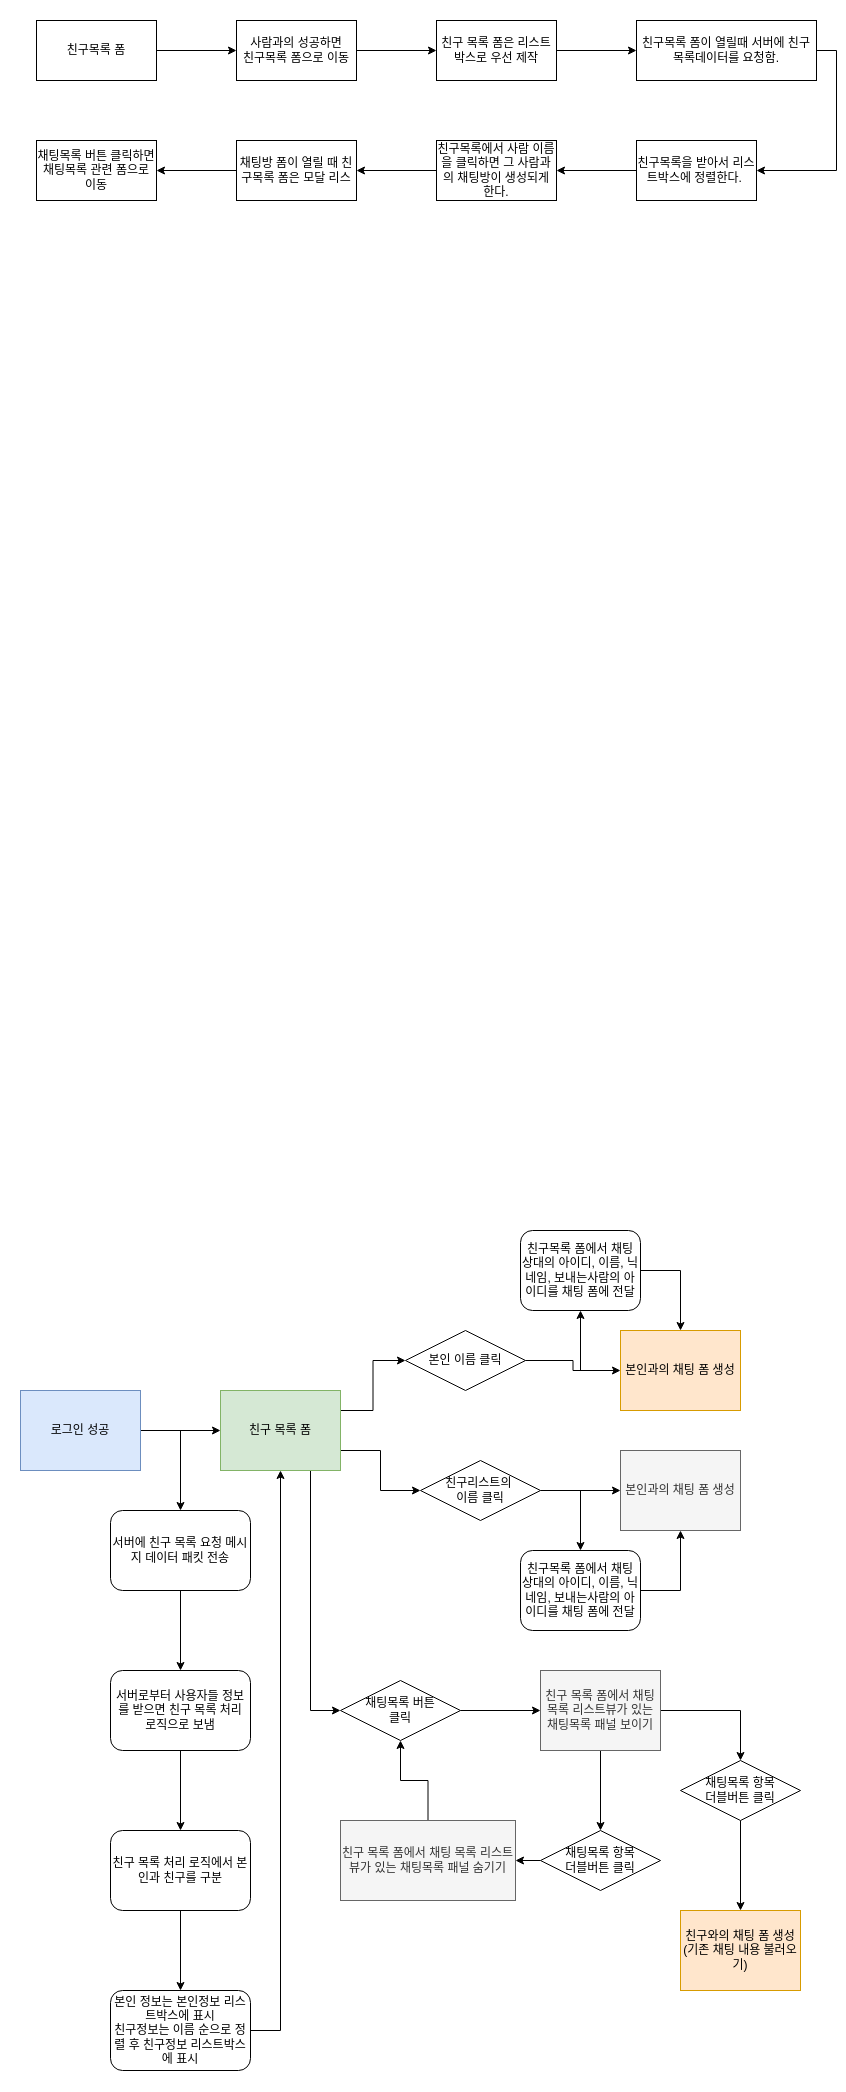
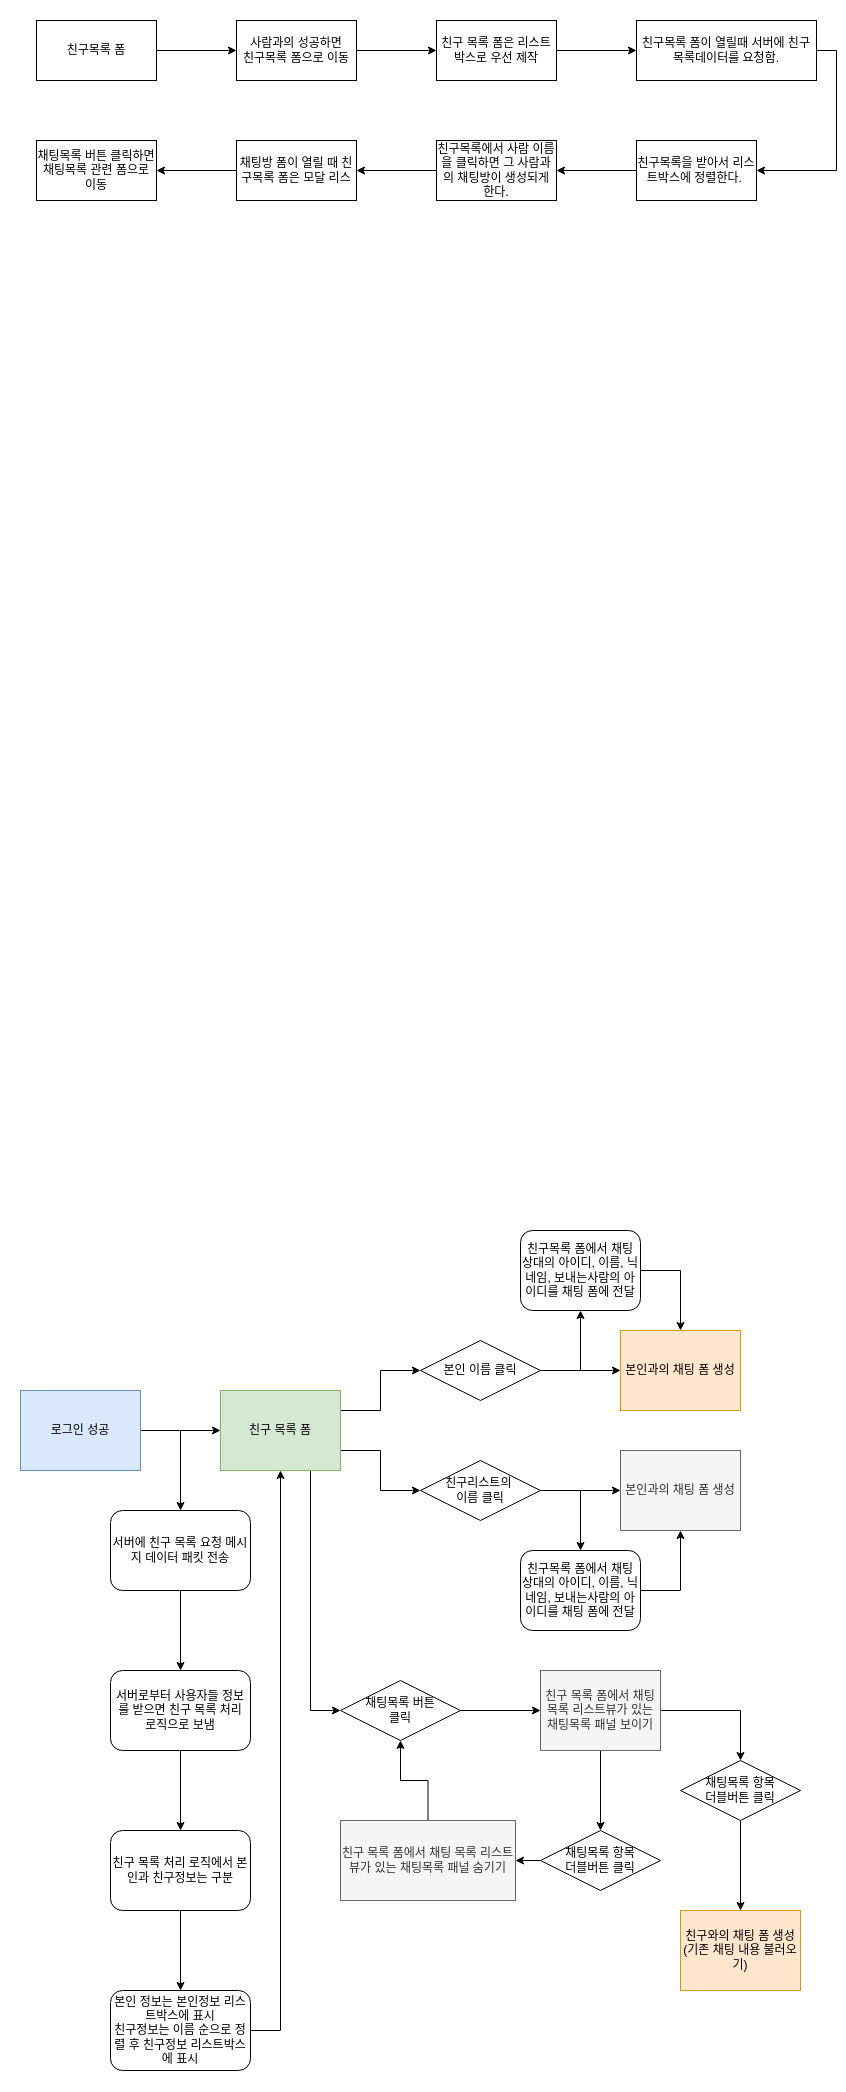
- <mxCell id="33" value="본인 이름 클릭" style="rhombus;whiteSpace=wrap;html=1;" vertex="1" parent="1"><mxGeometry x="405" y="1330" width="120" height="60" as="geometry" /></mxCell>
+ <mxCell id="33" value="본인 이름 클릭" style="rhombus;whiteSpace=wrap;html=1;" vertex="1" parent="1"><mxGeometry x="420" y="1340" width="120" height="60" as="geometry" /></mxCell>
- <mxCell id="28" value="친구 목록 처리 로직에서 본인과 친구를 구분" style="rounded=1;whiteSpace=wrap;html=1;" vertex="1" parent="1"><mxGeometry x="110" y="1830" width="140" height="80" as="geometry" /></mxCell>
+ <mxCell id="28" value="친구 목록 처리 로직에서 본인과 친구정보는 구분" style="rounded=1;whiteSpace=wrap;html=1;" vertex="1" parent="1"><mxGeometry x="110" y="1830" width="140" height="80" as="geometry" /></mxCell>
